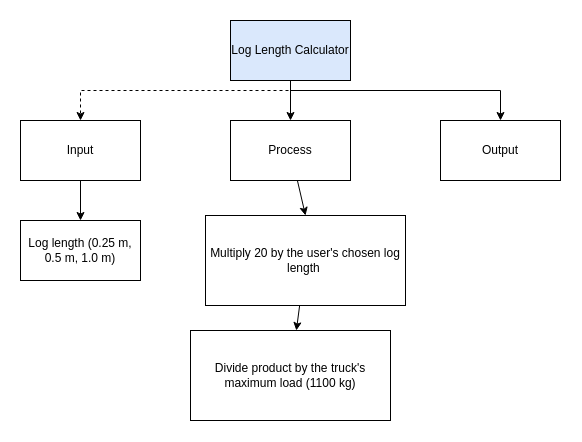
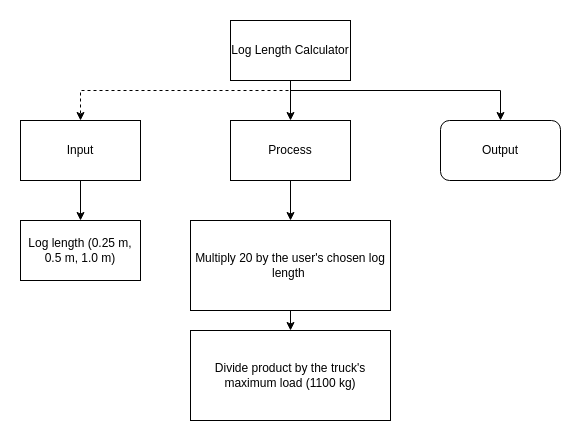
- <mxCell id="5" value="Log Length Calculator" style="rounded=0;whiteSpace=wrap;html=1;fillColor=#dae8fc;" parent="1" vertex="1"><mxGeometry x="230" y="20" width="120" height="60" as="geometry" /></mxCell>
+ <mxCell id="5" value="Log Length Calculator" style="rounded=0;whiteSpace=wrap;html=1;" parent="1" vertex="1"><mxGeometry x="230" y="20" width="120" height="60" as="geometry" /></mxCell>
- <mxCell id="6" value="Output" style="rounded=0;whiteSpace=wrap;html=1;" parent="1" vertex="1"><mxGeometry x="440" y="120" width="120" height="60" as="geometry" /></mxCell>
+ <mxCell id="6" value="Output" style="whiteSpace=wrap;html=1;rounded=1;" parent="1" vertex="1"><mxGeometry x="440" y="120" width="120" height="60" as="geometry" /></mxCell>
- <mxCell id="13" value="Multiply 20 by the user's chosen log length&amp;nbsp;" style="rounded=0;whiteSpace=wrap;html=1;" parent="1" vertex="1"><mxGeometry x="205" y="215" width="200" height="90" as="geometry" /></mxCell>
+ <mxCell id="13" value="Multiply 20 by the user's chosen log length&amp;nbsp;" style="rounded=0;whiteSpace=wrap;html=1;" parent="1" vertex="1"><mxGeometry x="190" y="220" width="200" height="90" as="geometry" /></mxCell>
